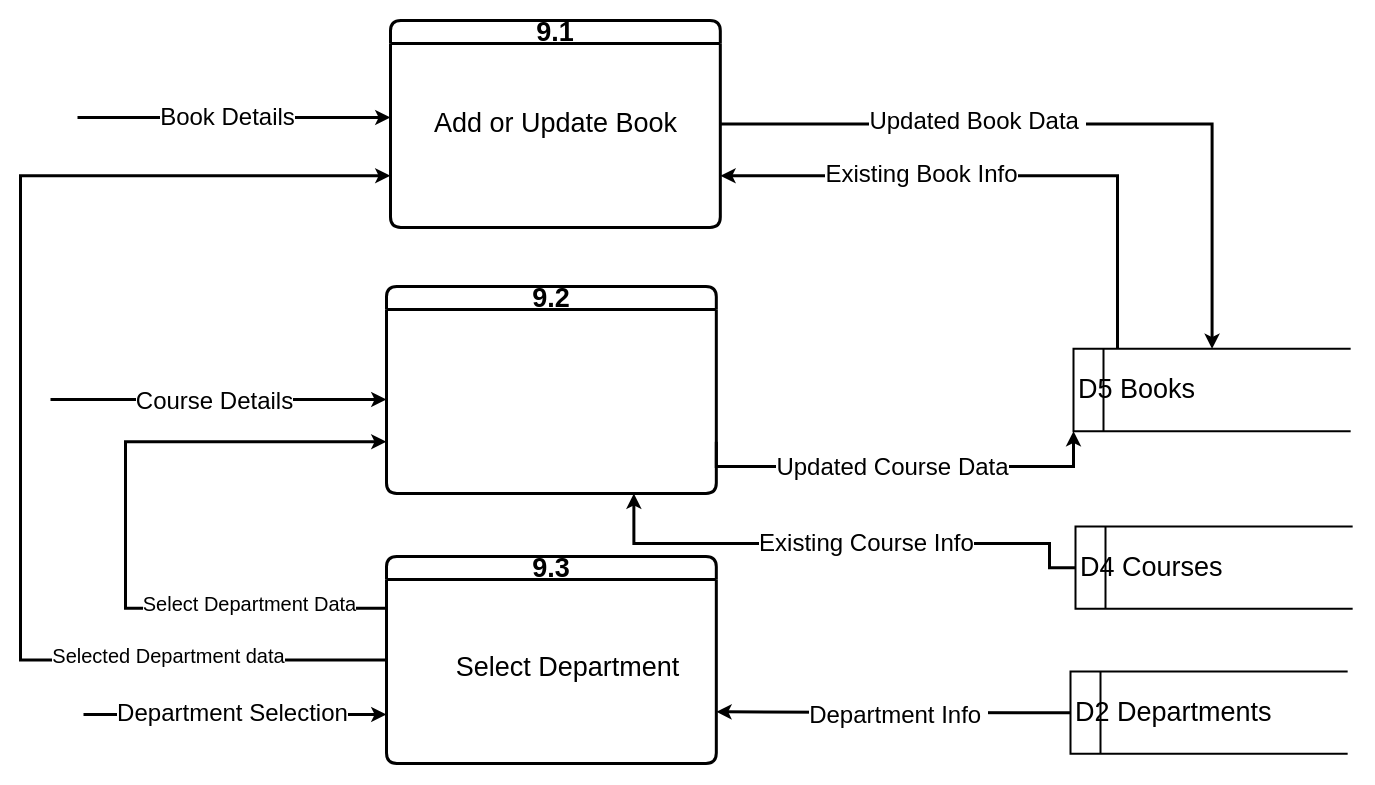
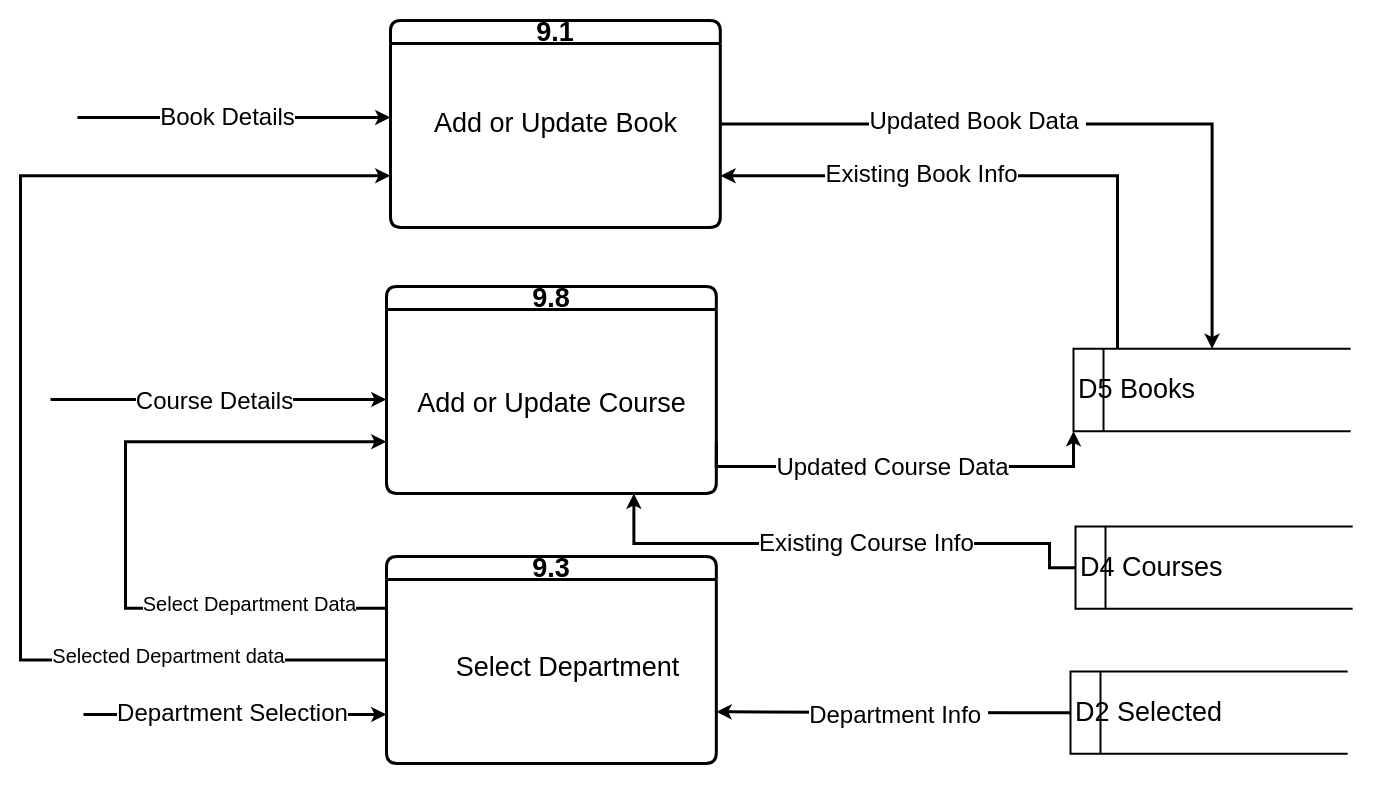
- <mxCell id="10" value="9.2" style="shape=swimlane;rounded=1;whiteSpace=wrap;html=1;fontStyle=1;startSize=23;fontSize=27;strokeWidth=3;" parent="1" vertex="1"><mxGeometry x="385.998" y="286.005" width="329.822" height="206.966" as="geometry" /></mxCell>
+ <mxCell id="10" value="9.8" style="shape=swimlane;rounded=1;whiteSpace=wrap;html=1;fontStyle=1;startSize=23;fontSize=27;strokeWidth=3;" parent="1" vertex="1"><mxGeometry x="385.998" y="286.005" width="329.822" height="206.966" as="geometry" /></mxCell>
+ <mxCell id="11" value="Add or Update Course" style="text;html=1;align=center;verticalAlign=middle;resizable=0;points=[];autosize=1;strokeColor=none;fillColor=none;fontSize=27;" parent="10" vertex="1"><mxGeometry x="21.912" y="94.992" width="287" height="44" as="geometry" /></mxCell>
- <mxCell id="30" value="D2 Departments&amp;nbsp;" style="shape=mxgraph.dfd.dataStoreID;whiteSpace=wrap;html=1;fontSize=27;strokeWidth=2;dashed=0;align=left;spacingLeft=3;points=[[0,0],[0.5,0],[1,0],[0,0.5],[1,0.5],[0,1],[0.5,1],[1,1]];labelPadding=-90;direction=east;noLabel=0;overflow=visible;fillOpacity=100;portConstraint=east;metaEdit=0;" vertex="1" parent="1"><mxGeometry x="1070" y="671" width="277.156" height="82.276" as="geometry" /></mxCell>
+ <mxCell id="30" value="D2 Selected&amp;nbsp;" style="shape=mxgraph.dfd.dataStoreID;whiteSpace=wrap;html=1;fontSize=27;strokeWidth=2;dashed=0;align=left;spacingLeft=3;points=[[0,0],[0.5,0],[1,0],[0,0.5],[1,0.5],[0,1],[0.5,1],[1,1]];labelPadding=-90;direction=east;noLabel=0;overflow=visible;fillOpacity=100;portConstraint=east;metaEdit=0;" vertex="1" parent="1"><mxGeometry x="1070" y="671" width="277.156" height="82.276" as="geometry" /></mxCell>
